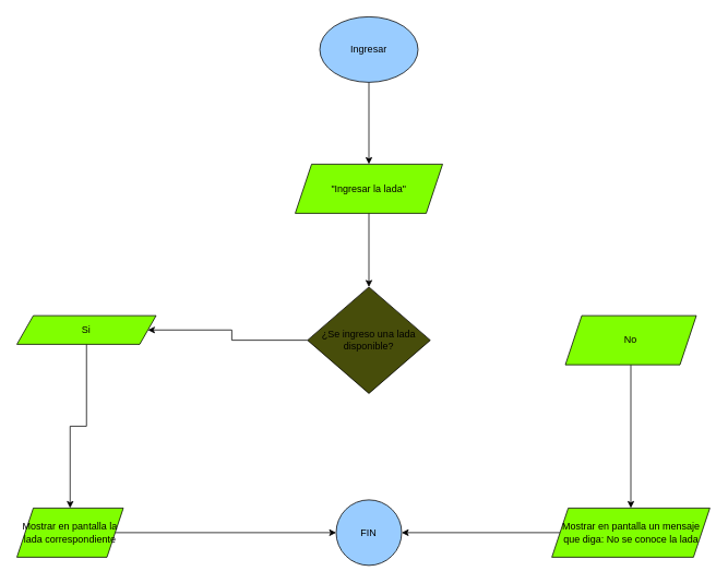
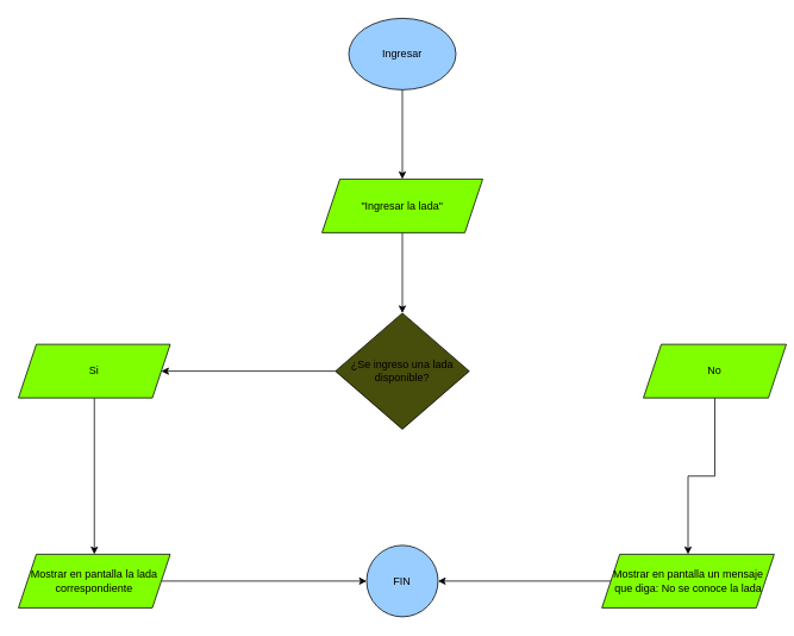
- <mxCell id="9" value="Si" style="shape=parallelogram;perimeter=parallelogramPerimeter;whiteSpace=wrap;html=1;fixedSize=1;fillColor=#80FF00;" vertex="1" parent="1"><mxGeometry x="20" y="385" width="170" height="35" as="geometry" /></mxCell>
+ <mxCell id="9" value="Si" style="shape=parallelogram;perimeter=parallelogramPerimeter;whiteSpace=wrap;html=1;fixedSize=1;fillColor=#80FF00;" vertex="1" parent="1"><mxGeometry y="385" width="170" height="60" as="geometry" x="20" /></mxCell>
- <mxCell id="11" value="No" style="shape=parallelogram;perimeter=parallelogramPerimeter;whiteSpace=wrap;html=1;fixedSize=1;fillColor=#80FF00;" vertex="1" parent="1"><mxGeometry x="690" y="385" width="160" height="60" as="geometry" /></mxCell>
+ <mxCell id="11" value="No" style="shape=parallelogram;perimeter=parallelogramPerimeter;whiteSpace=wrap;html=1;fixedSize=1;fillColor=#80FF00;" vertex="1" parent="1"><mxGeometry x="720" y="385" width="160" height="60" as="geometry" /></mxCell>
- <mxCell id="13" value="Mostrar en pantalla la lada correspondiente" style="shape=parallelogram;perimeter=parallelogramPerimeter;whiteSpace=wrap;html=1;fixedSize=1;fillColor=#80FF00;" vertex="1" parent="1"><mxGeometry x="20" y="620" width="130" height="60" as="geometry" /></mxCell>
+ <mxCell id="13" value="Mostrar en pantalla la lada correspondiente" style="shape=parallelogram;perimeter=parallelogramPerimeter;whiteSpace=wrap;html=1;fixedSize=1;fillColor=#80FF00;" vertex="1" parent="1"><mxGeometry y="620" width="170" height="60" as="geometry" x="20" /></mxCell>
